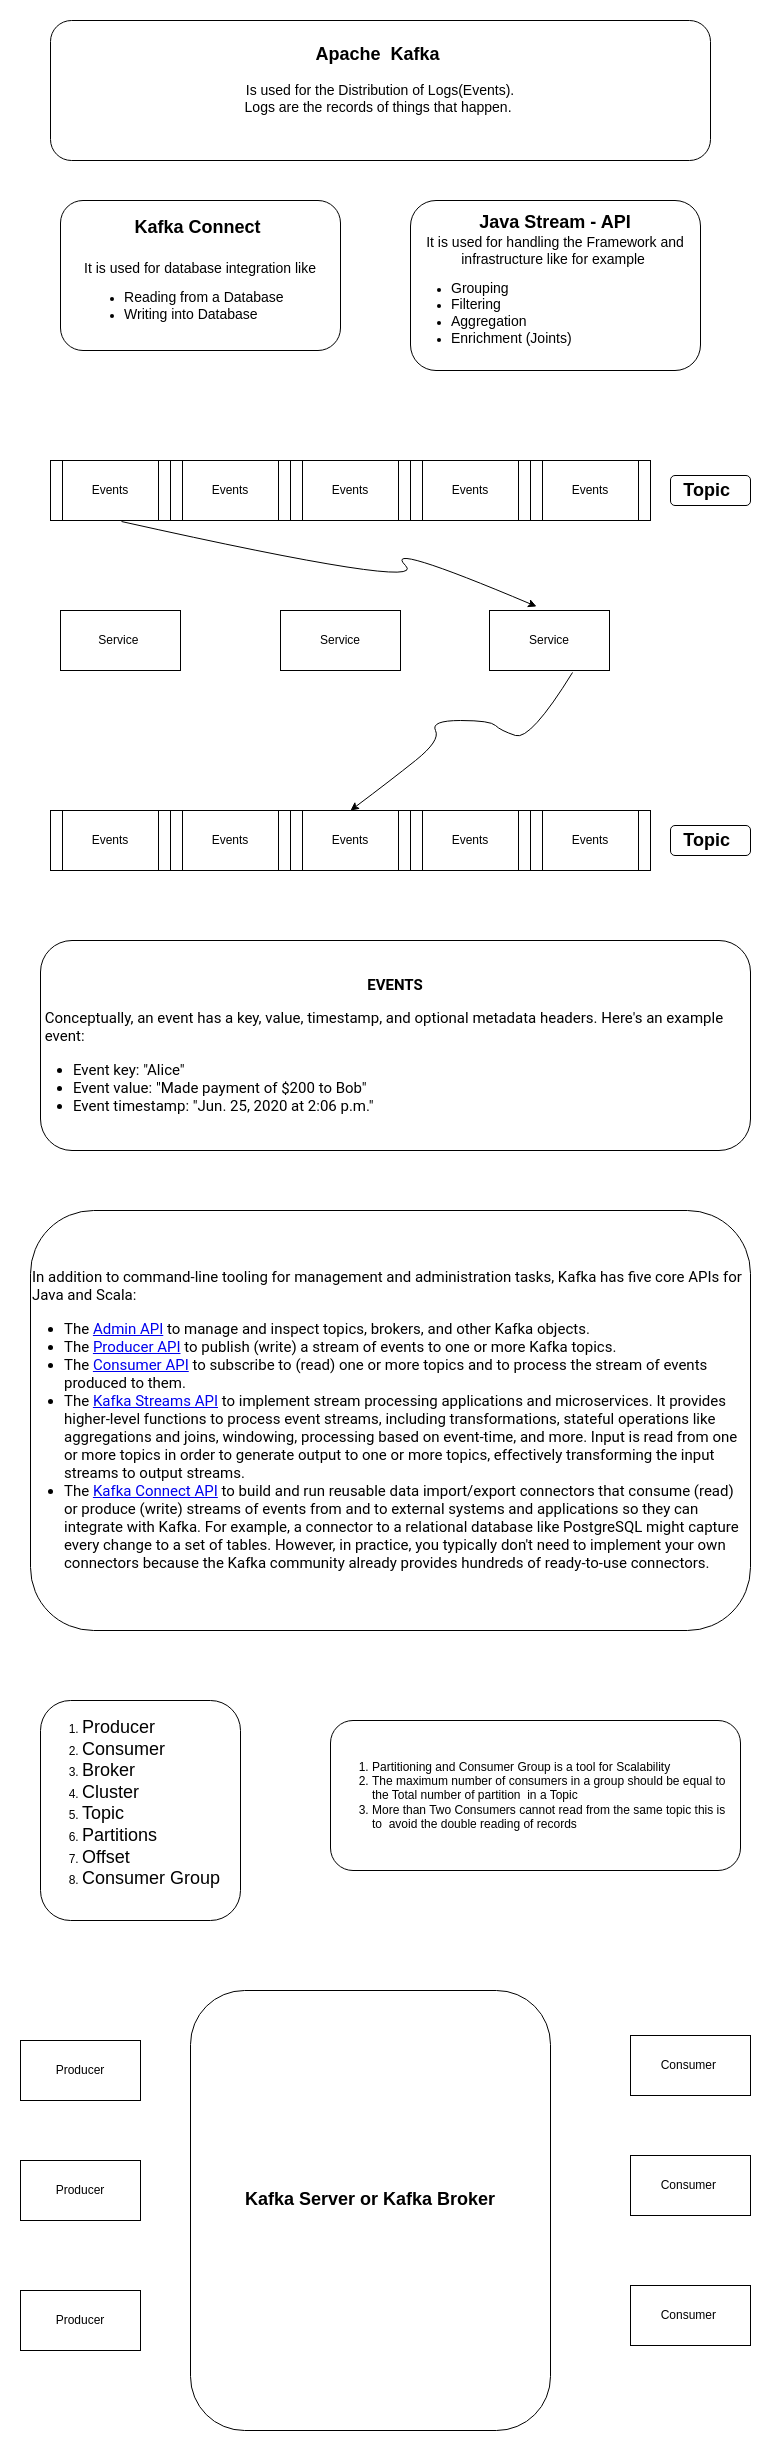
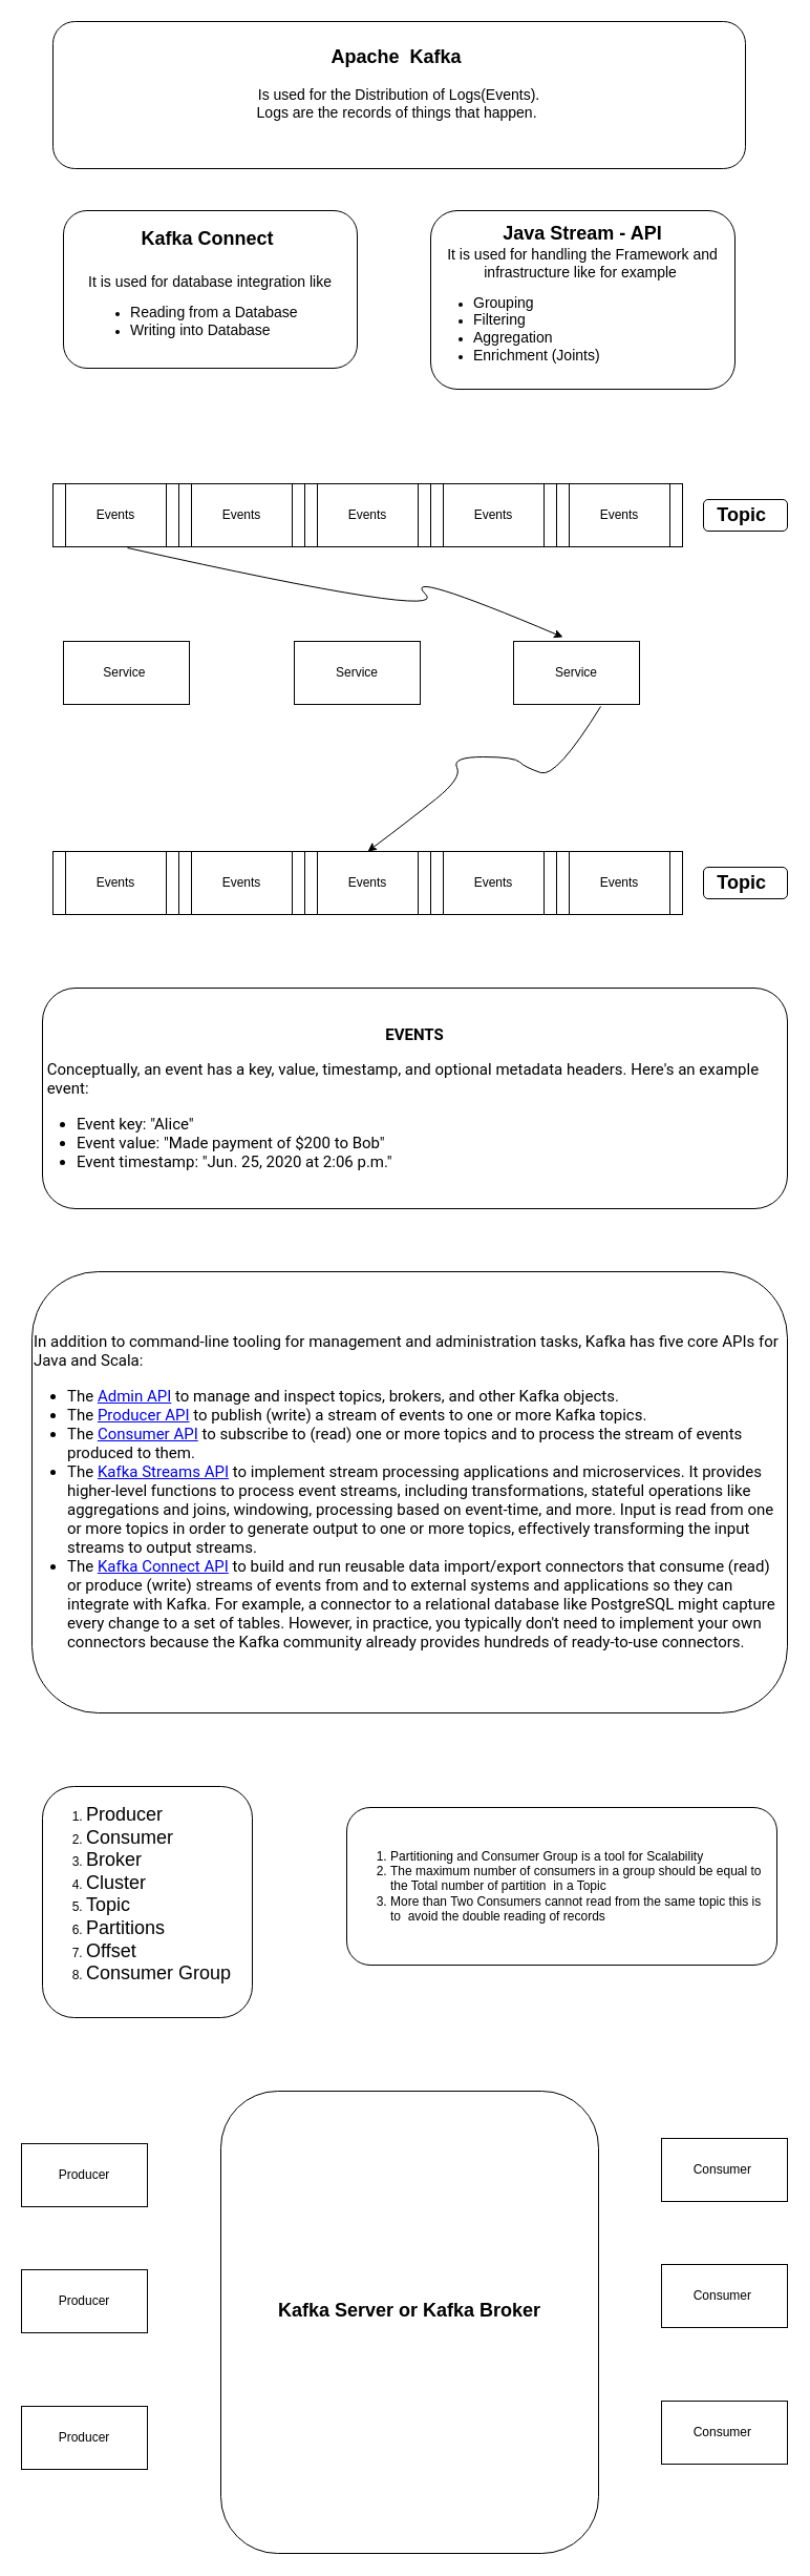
- <mxCell id="25" value="&lt;font style=&quot;font-size: 18px&quot;&gt;&lt;b&gt;Kafka Server or Kafka Broker&lt;br&gt;&lt;br&gt;&lt;/b&gt;&lt;/font&gt;" style="rounded=1;whiteSpace=wrap;html=1;" vertex="1" parent="1"><mxGeometry x="190" y="1990" width="360" height="440" as="geometry" /></mxCell>
+ <mxCell id="25" value="&lt;font style=&quot;font-size: 18px&quot;&gt;&lt;b&gt;Kafka Server or Kafka Broker&lt;br&gt;&lt;br&gt;&lt;/b&gt;&lt;/font&gt;" style="rounded=1;whiteSpace=wrap;html=1;" vertex="1" parent="1"><mxGeometry x="210" y="1990" width="360" height="440" as="geometry" /></mxCell>
